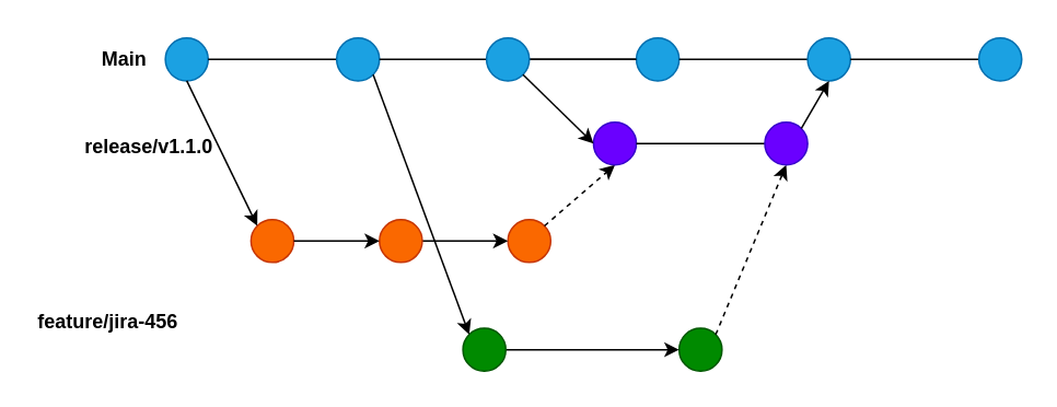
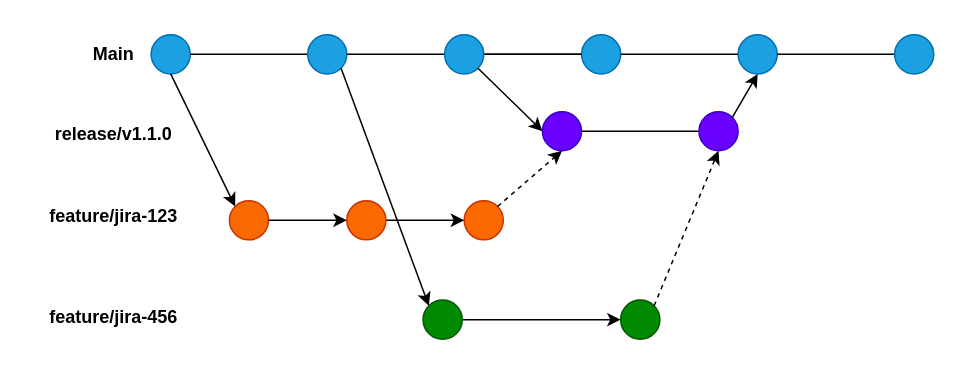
- <mxCell id="31" value="&lt;div&gt;release/v1.1.0&lt;/div&gt;" style="text;html=1;align=center;verticalAlign=middle;resizable=0;points=[];autosize=1;strokeColor=none;fillColor=none;container=0;fontStyle=1" vertex="1" parent="1"><mxGeometry x="40.263" y="73.96" width="100" height="30" as="geometry" /></mxCell>
+ <mxCell id="31" value="&lt;div&gt;release/v1.1.0&lt;/div&gt;" style="text;html=1;align=center;verticalAlign=middle;resizable=0;points=[];autosize=1;strokeColor=none;fillColor=none;container=0;fontStyle=1" vertex="1" parent="1"><mxGeometry x="25.263" y="73.96" width="100" height="30" as="geometry" /></mxCell>
+ <mxCell id="26" value="feature/jira-123" style="text;html=1;align=center;verticalAlign=middle;resizable=0;points=[];autosize=1;strokeColor=none;fillColor=none;container=0;fontStyle=1" parent="1" vertex="1"><mxGeometry x="20.26" y="129.388" width="110" height="30" as="geometry" /></mxCell>
- <mxCell id="27" value="&lt;div&gt;feature/jira-456&lt;/div&gt;" style="text;html=1;align=center;verticalAlign=middle;resizable=0;points=[];autosize=1;strokeColor=none;fillColor=none;container=0;fontStyle=1" parent="1" vertex="1"><mxGeometry x="10.265" y="180.648" width="110" height="30" as="geometry" /></mxCell>
+ <mxCell id="27" value="&lt;div&gt;feature/jira-456&lt;/div&gt;" style="text;html=1;align=center;verticalAlign=middle;resizable=0;points=[];autosize=1;strokeColor=none;fillColor=none;container=0;fontStyle=1" parent="1" vertex="1"><mxGeometry x="20.265" y="195.648" width="110" height="30" as="geometry" /></mxCell>
